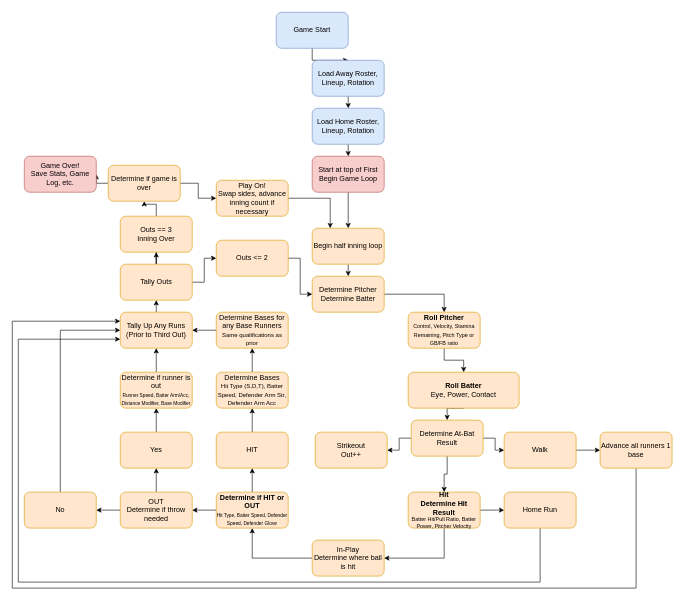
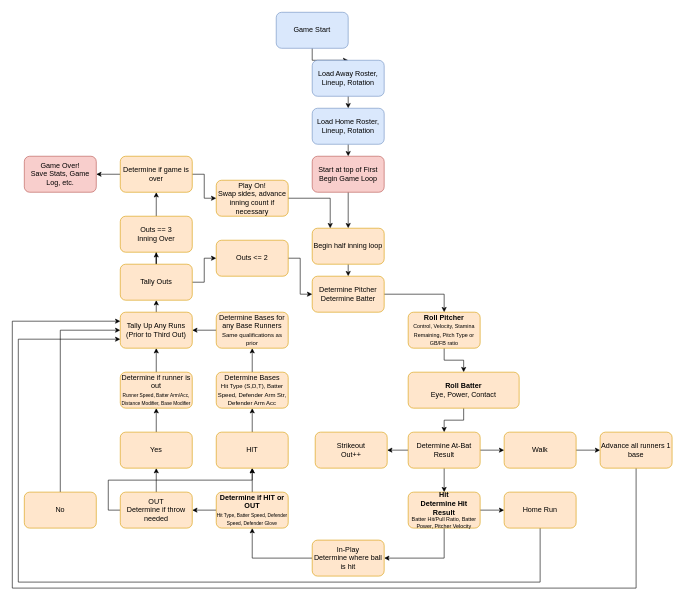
- <mxCell id="63" value="Determine if game is over" style="rounded=1;whiteSpace=wrap;html=1;fillColor=#ffe6cc;strokeColor=#d79b00;" vertex="1" parent="1"><mxGeometry x="180" y="275" width="120" height="60" as="geometry" /></mxCell>
+ <mxCell id="63" value="Determine if game is over" style="rounded=1;whiteSpace=wrap;html=1;fillColor=#ffe6cc;strokeColor=#d79b00;" vertex="1" parent="1"><mxGeometry x="200" y="260" width="120" height="60" as="geometry" /></mxCell>
- <mxCell id="21" value="Determine At-Bat Result" style="rounded=1;whiteSpace=wrap;html=1;fillColor=#ffe6cc;strokeColor=#d79b00;" vertex="1" parent="1"><mxGeometry x="685" y="700" width="120" height="60" as="geometry" /></mxCell>
+ <mxCell id="21" value="Determine At-Bat Result" style="rounded=1;whiteSpace=wrap;html=1;fillColor=#ffe6cc;strokeColor=#d79b00;" vertex="1" parent="1"><mxGeometry x="680" y="720" width="120" height="60" as="geometry" /></mxCell>
- <mxCell id="36" style="edgeStyle=orthogonalEdgeStyle;rounded=0;orthogonalLoop=1;jettySize=auto;html=1;exitX=0;exitY=0.5;exitDx=0;exitDy=0;entryX=1;entryY=0.5;entryDx=0;entryDy=0;" edge="1" parent="1" source="37" target="41"><mxGeometry relative="1" as="geometry" /></mxCell>
+ <mxCell id="36" style="edgeStyle=orthogonalEdgeStyle;rounded=0;orthogonalLoop=1;jettySize=auto;html=1;exitX=0;exitY=0.5;exitDx=0;exitDy=0;" edge="1" parent="1" source="37" target="43"><mxGeometry relative="1" as="geometry" /></mxCell>
